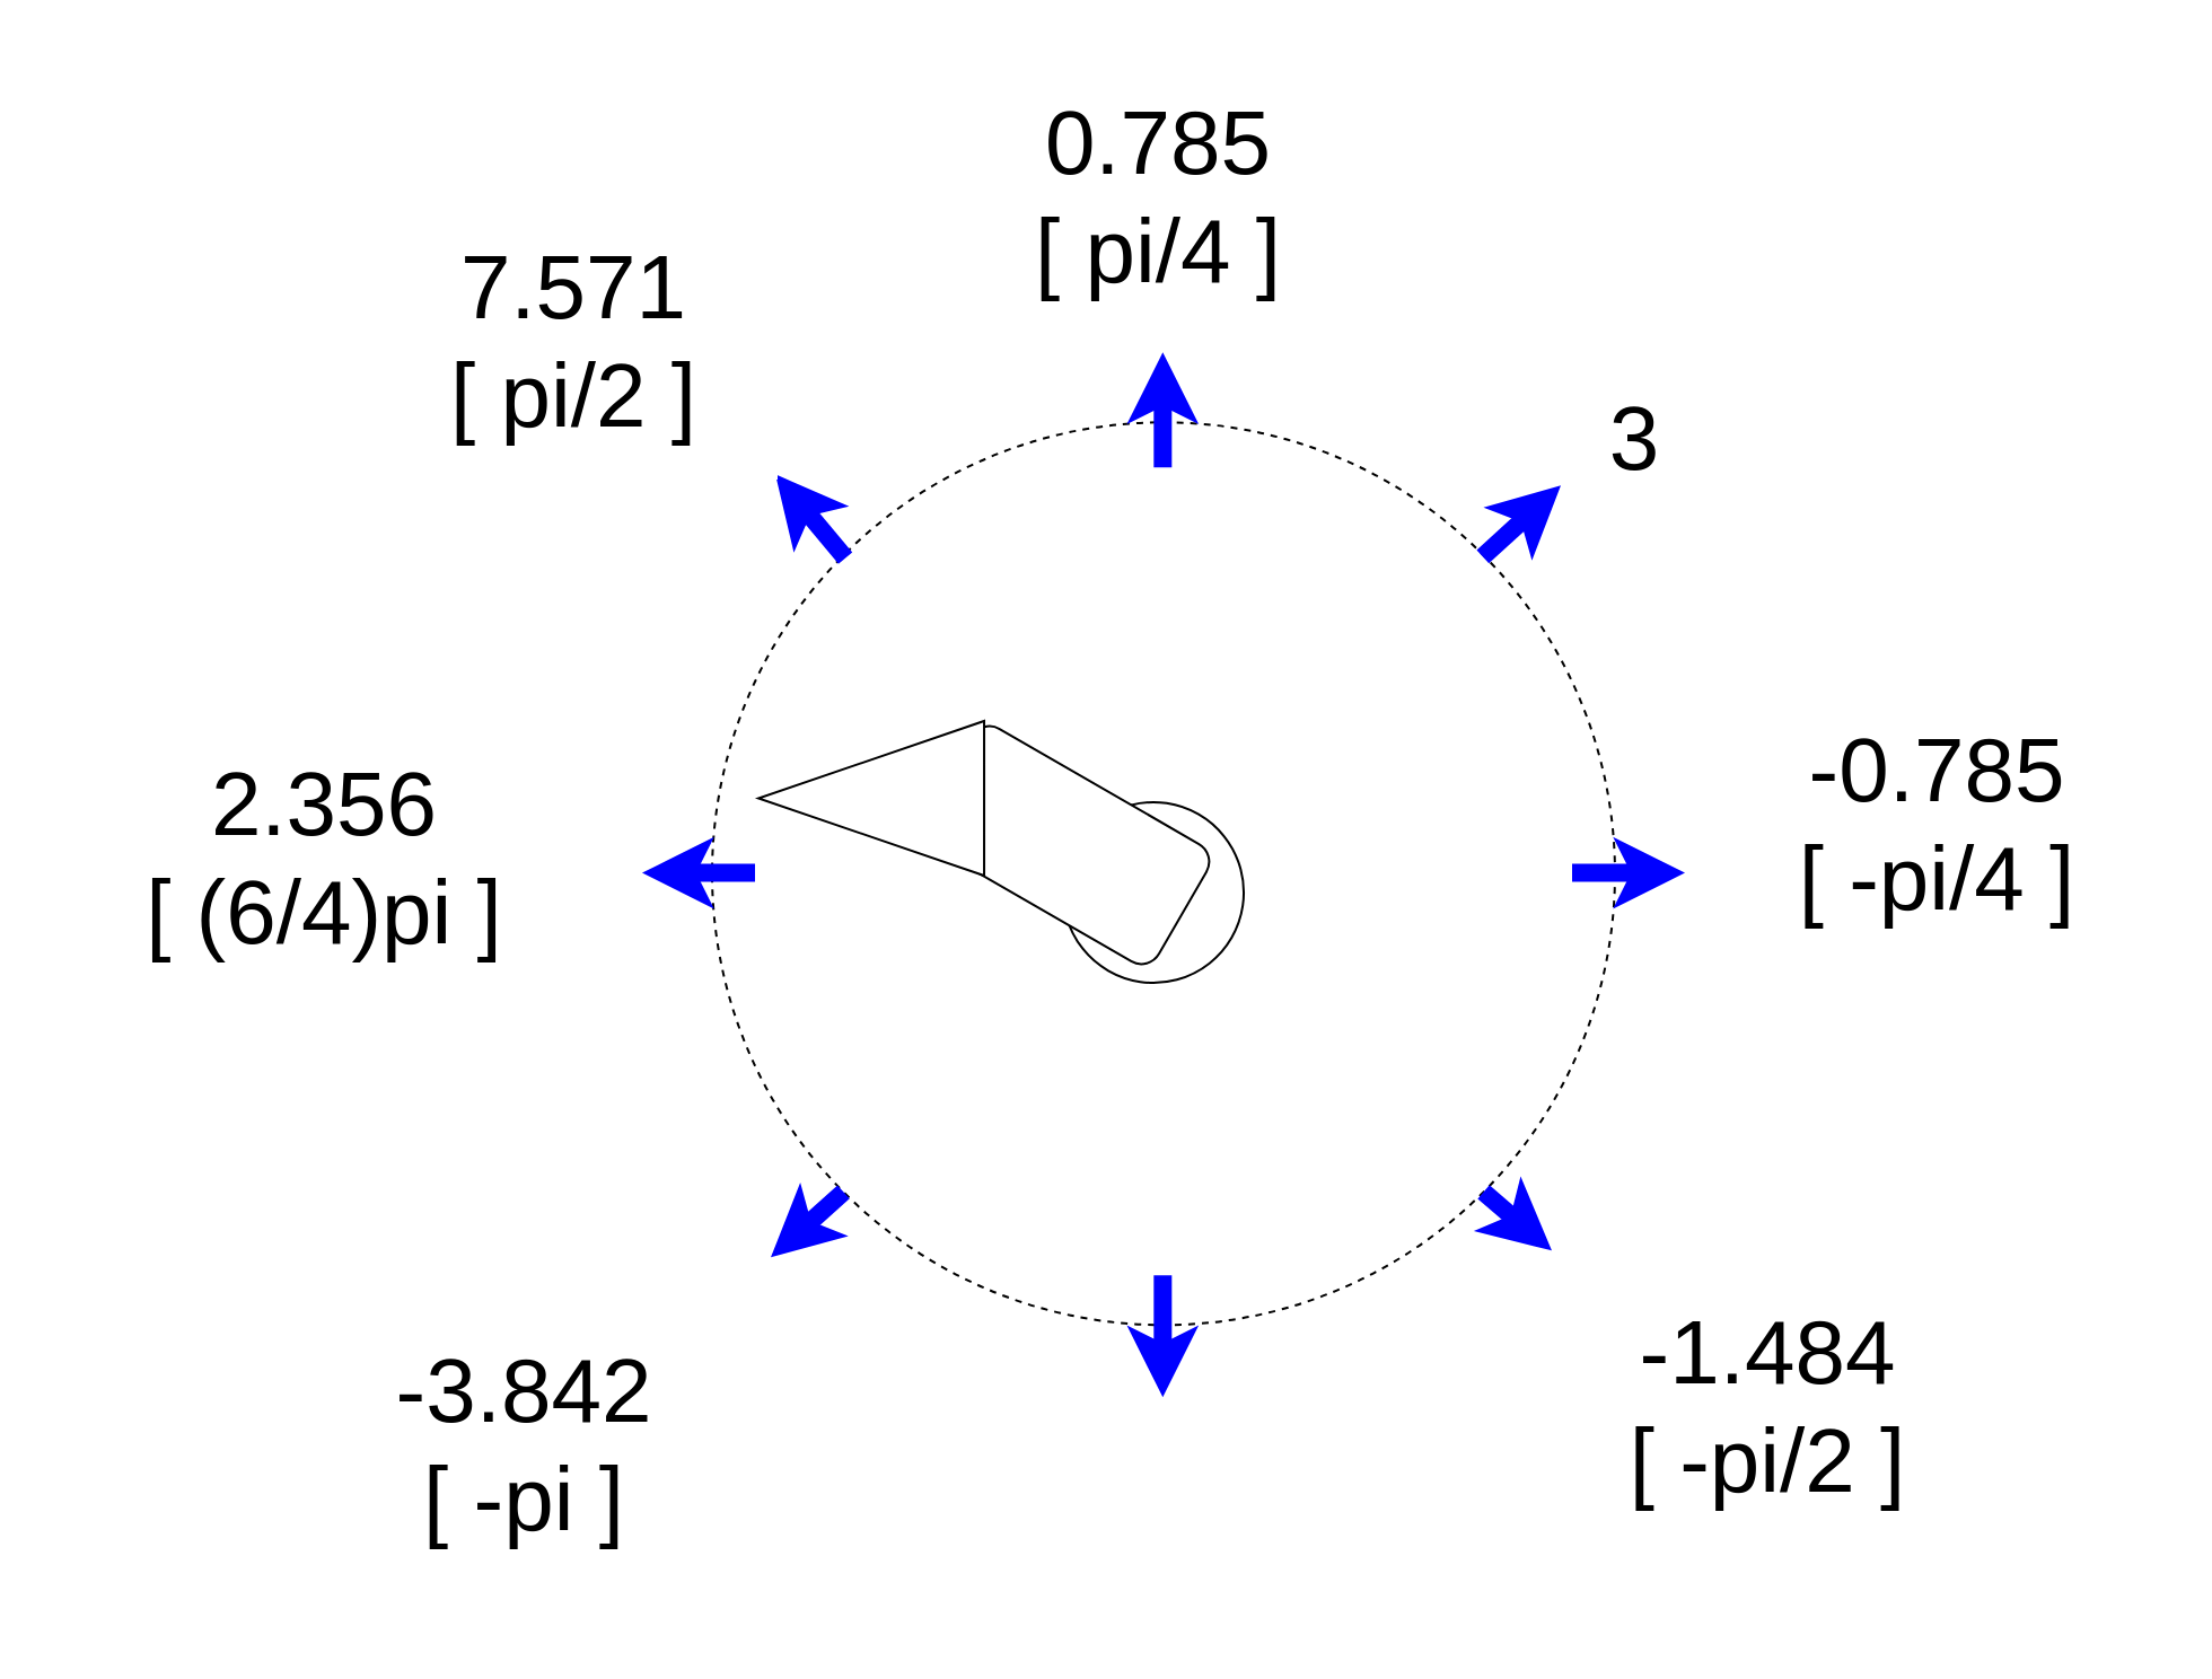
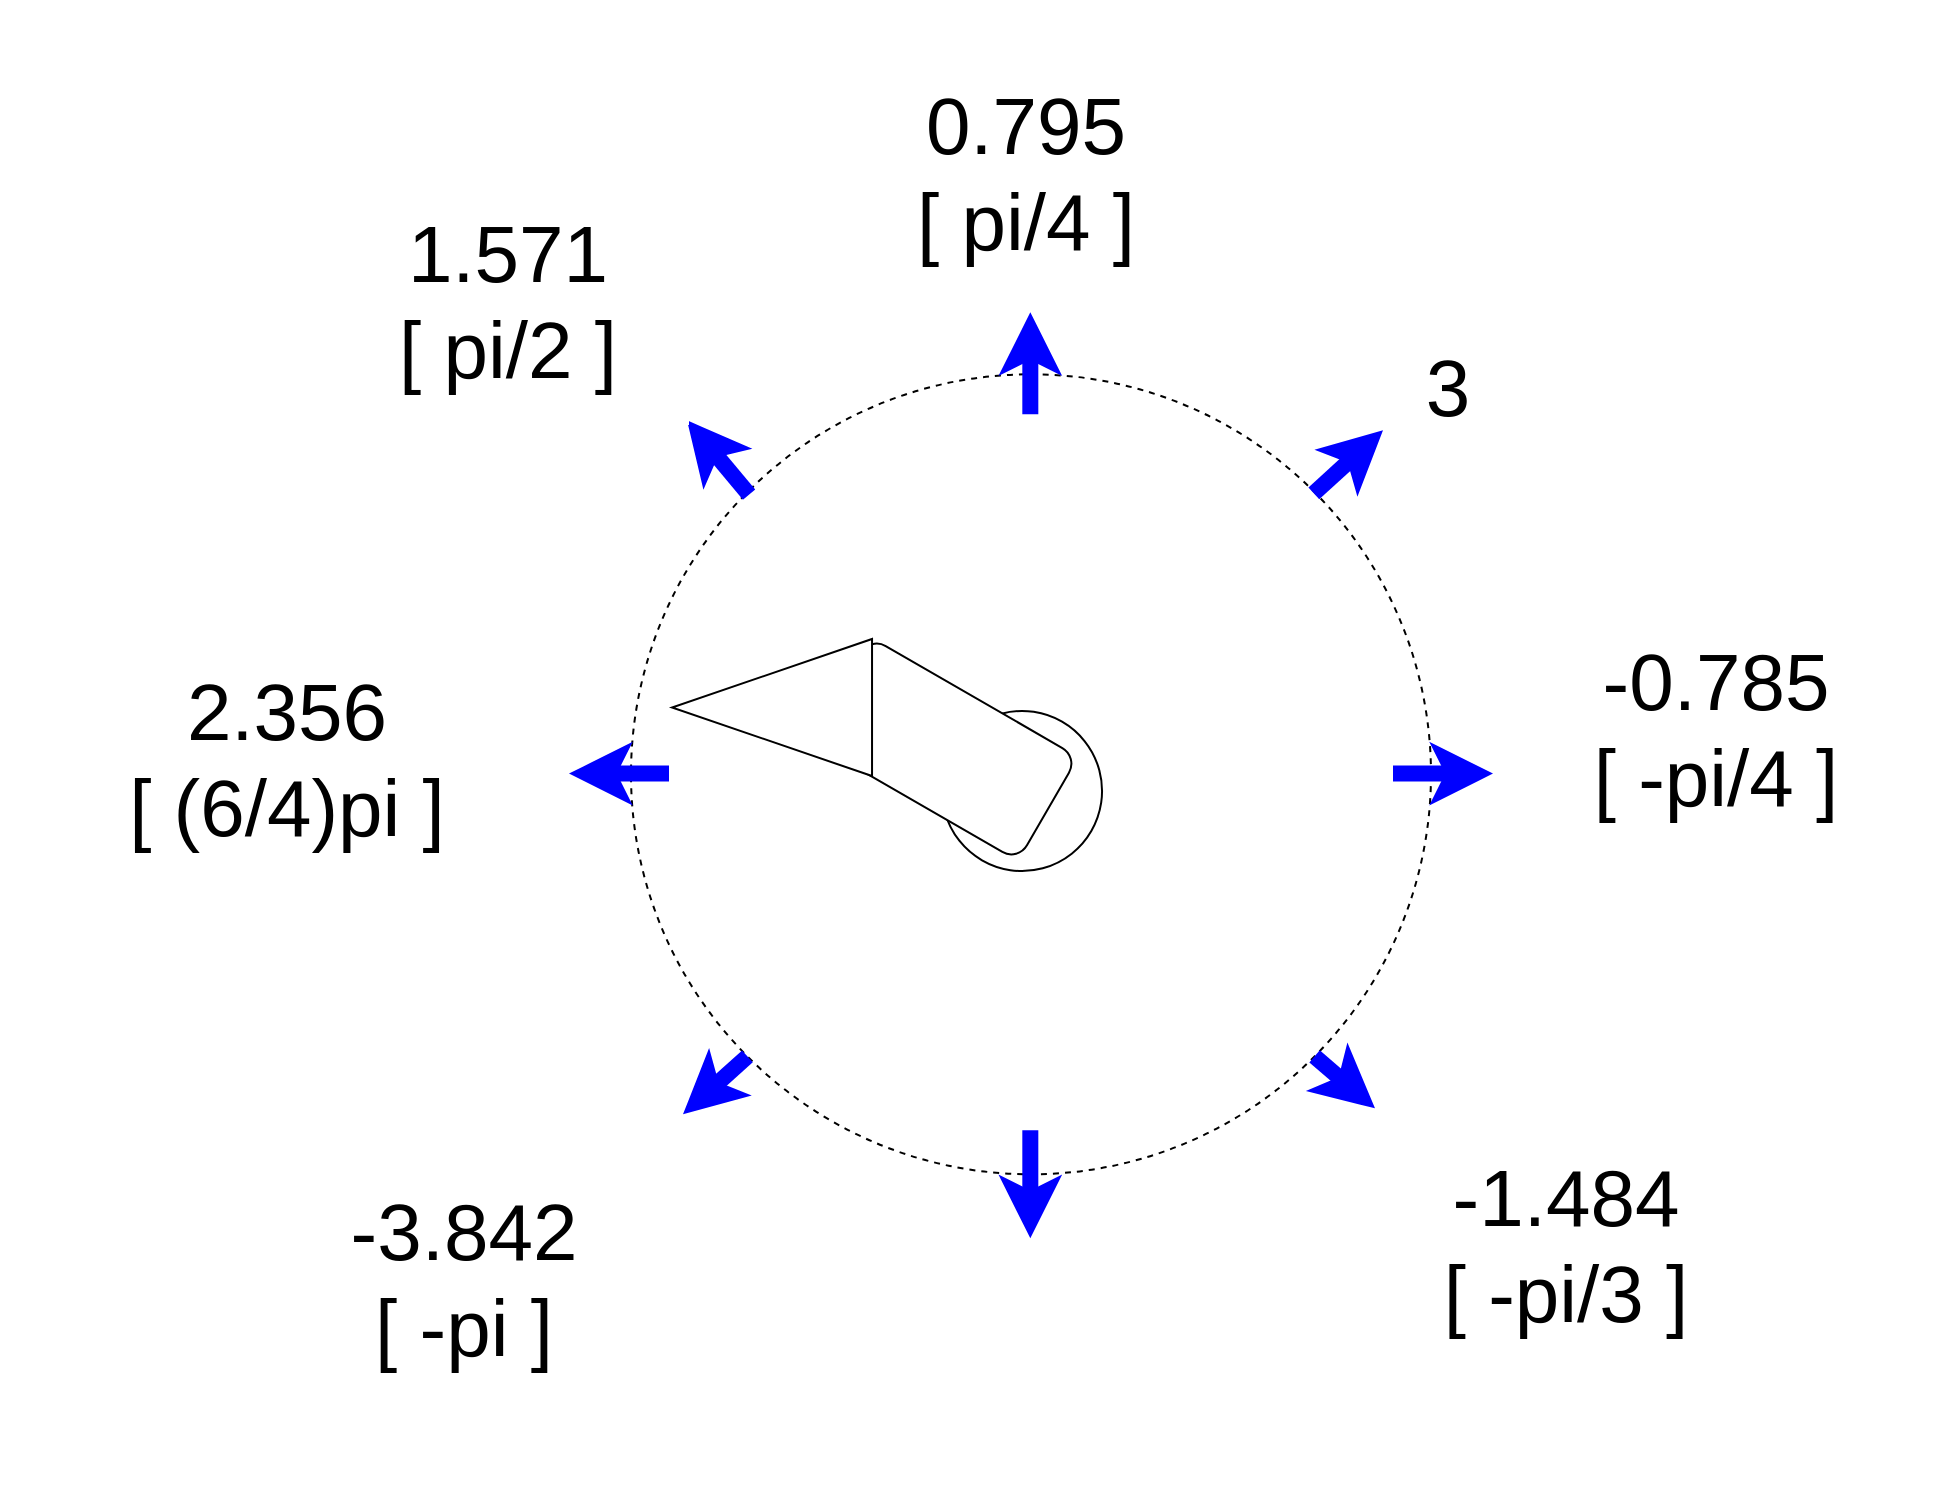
- <mxCell id="18" value="0.785&lt;br style=&quot;font-size: 40px;&quot;&gt;[ pi/4 ]" style="text;html=1;strokeColor=none;align=center;verticalAlign=middle;whiteSpace=wrap;rounded=0;dashed=1;fontSize=40;fillColor=#ffffff;" vertex="1" parent="1"><mxGeometry x="413" y="20.01" width="200" height="131.99" as="geometry" /></mxCell>
+ <mxCell id="18" value="0.795&lt;br style=&quot;font-size: 40px;&quot;&gt;[ pi/4 ]" style="text;html=1;strokeColor=none;align=center;verticalAlign=middle;whiteSpace=wrap;rounded=0;dashed=1;fontSize=40;fillColor=#ffffff;" vertex="1" parent="1"><mxGeometry x="413" y="20.01" width="200" height="131.99" as="geometry" /></mxCell>
- <mxCell id="19" value="7.571&lt;br style=&quot;font-size: 40px;&quot;&gt;[ pi/2 ]" style="text;html=1;strokeColor=none;align=center;verticalAlign=middle;whiteSpace=wrap;rounded=0;dashed=1;fontSize=40;fillColor=#ffffff;" vertex="1" parent="1"><mxGeometry x="164" y="88" width="180" height="124" as="geometry" /></mxCell>
+ <mxCell id="19" value="1.571&lt;br style=&quot;font-size: 40px;&quot;&gt;[ pi/2 ]" style="text;html=1;strokeColor=none;align=center;verticalAlign=middle;whiteSpace=wrap;rounded=0;dashed=1;fontSize=40;fillColor=#ffffff;" vertex="1" parent="1"><mxGeometry x="164" y="88" width="180" height="124" as="geometry" /></mxCell>
- <mxCell id="20" value="&lt;font style=&quot;font-size: 40px;&quot;&gt;-1.484&lt;br style=&quot;font-size: 40px;&quot;&gt;[ -pi/2 ]&lt;/font&gt;" style="text;html=1;strokeColor=none;align=center;verticalAlign=middle;whiteSpace=wrap;rounded=0;dashed=1;fontSize=40;fillColor=#ffffff;" vertex="1" parent="1"><mxGeometry x="655" y="555" width="256" height="133" as="geometry" /></mxCell>
+ <mxCell id="20" value="&lt;font style=&quot;font-size: 40px;&quot;&gt;-1.484&lt;br style=&quot;font-size: 40px;&quot;&gt;[ -pi/3 ]&lt;/font&gt;" style="text;html=1;strokeColor=none;align=center;verticalAlign=middle;whiteSpace=wrap;rounded=0;dashed=1;fontSize=40;fillColor=#ffffff;" vertex="1" parent="1"><mxGeometry x="655" y="555" width="256" height="133" as="geometry" /></mxCell>
